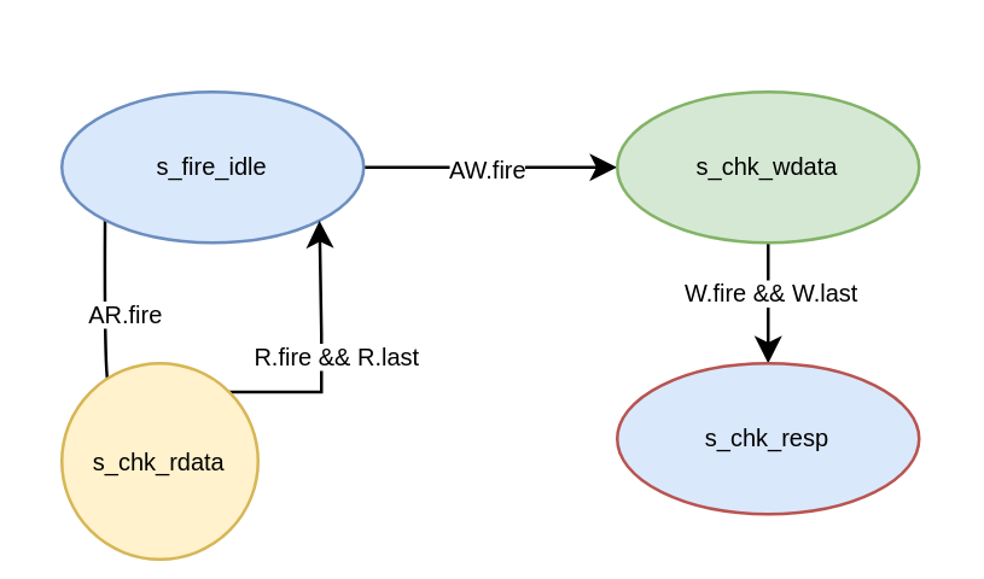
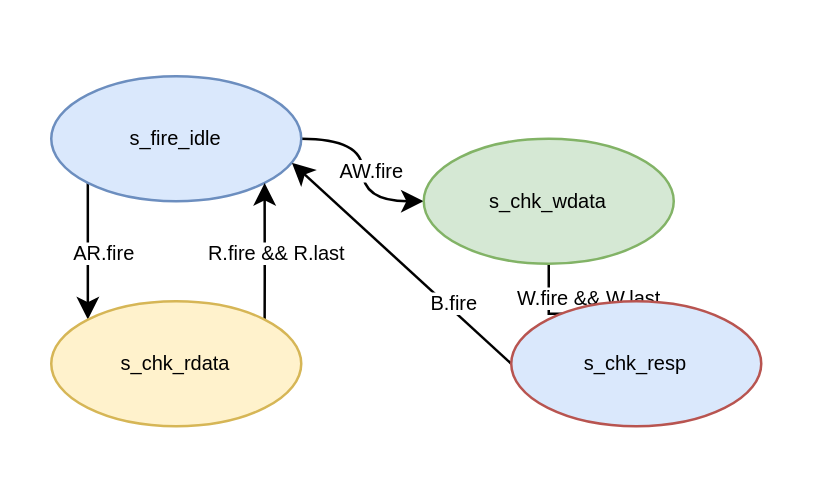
- <mxCell id="12" value="s_chk_wdata" style="ellipse;whiteSpace=wrap;html=1;fillColor=#d5e8d4;strokeColor=#82b366;fontSize=8;" parent="1" vertex="1"><mxGeometry x="204" y="30" width="100" height="50" as="geometry" /></mxCell>
+ <mxCell id="12" value="s_chk_wdata" style="ellipse;whiteSpace=wrap;html=1;fillColor=#d5e8d4;strokeColor=#82b366;fontSize=8;" parent="1" vertex="1"><mxGeometry x="169" y="55" width="100" height="50" as="geometry" /></mxCell>
+ <mxCell id="13" style="rounded=0;orthogonalLoop=1;jettySize=auto;html=1;exitX=0;exitY=0.5;exitDx=0;exitDy=0;entryX=0.963;entryY=0.693;entryDx=0;entryDy=0;entryPerimeter=0;fontSize=8;" parent="1" source="15" target="6" edge="1"><mxGeometry relative="1" as="geometry"><mxPoint x="70" y="80" as="targetPoint" /></mxGeometry></mxCell>
+ <mxCell id="14" value="B.fire" style="edgeLabel;html=1;align=center;verticalAlign=middle;resizable=0;points=[];fontSize=8;" parent="13" vertex="1" connectable="0"><mxGeometry x="-0.003" y="-1" relative="1" as="geometry"><mxPoint x="19" y="16" as="offset" /></mxGeometry></mxCell>
- <mxCell id="9" value="s_chk_rdata" style="ellipse;whiteSpace=wrap;html=1;fillColor=#fff2cc;strokeColor=#d6b656;fontSize=8;" parent="1" vertex="1"><mxGeometry x="20" y="120" width="65" height="65" as="geometry" /></mxCell>
+ <mxCell id="9" value="s_chk_rdata" style="ellipse;whiteSpace=wrap;html=1;fillColor=#fff2cc;strokeColor=#d6b656;fontSize=8;" parent="1" vertex="1"><mxGeometry x="20" y="120" width="100" height="50" as="geometry" /></mxCell>
